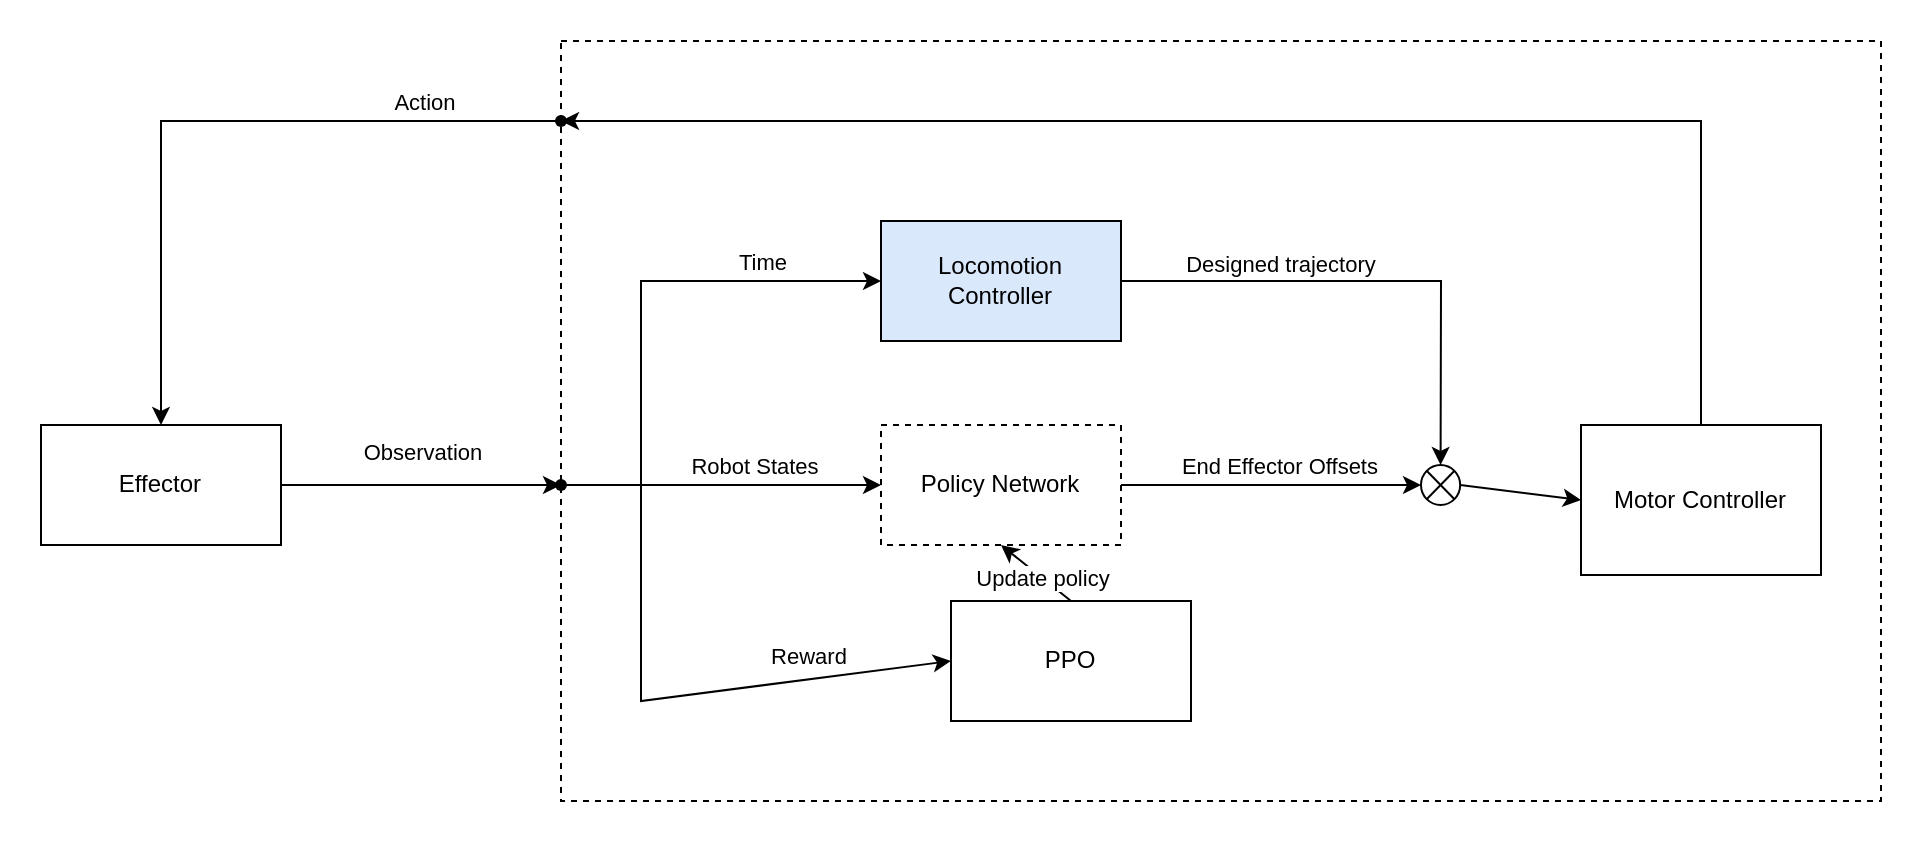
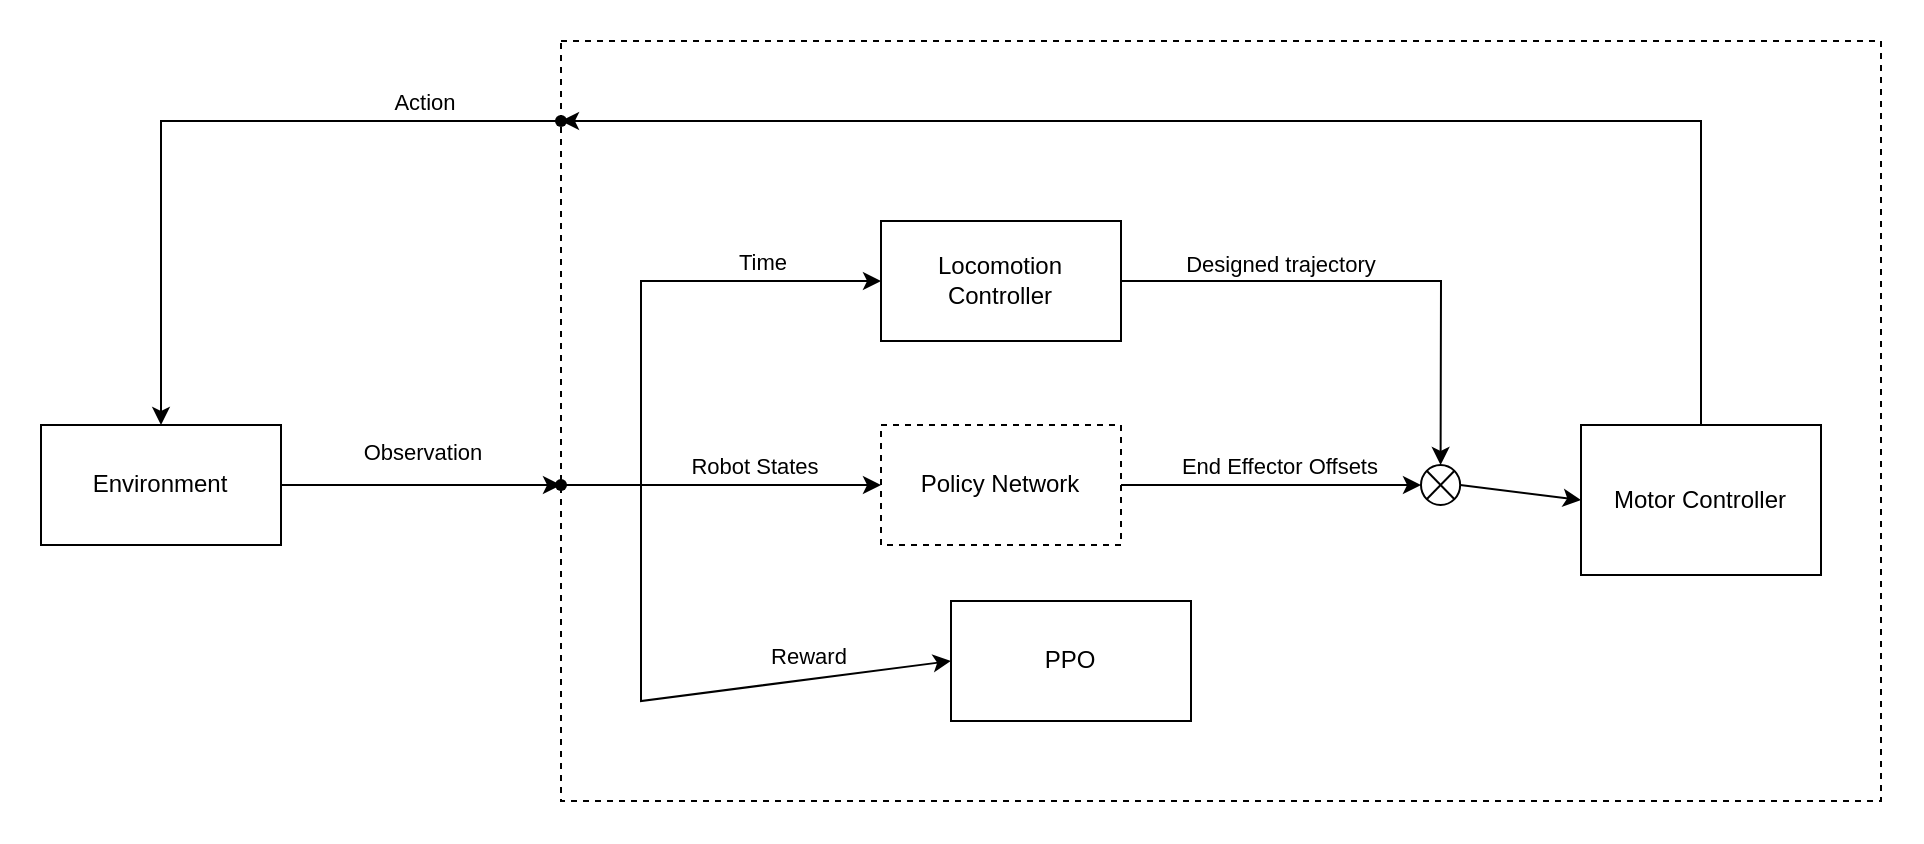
- <mxCell id="5" value="Locomotion&lt;br&gt;Controller" style="rounded=0;whiteSpace=wrap;html=1;fillColor=#dae8fc;" parent="1" vertex="1"><mxGeometry x="440" y="110" width="120" height="60" as="geometry" /></mxCell>
+ <mxCell id="5" value="Locomotion&lt;br&gt;Controller" style="rounded=0;whiteSpace=wrap;html=1;" parent="1" vertex="1"><mxGeometry x="440" y="110" width="120" height="60" as="geometry" /></mxCell>
- <mxCell id="13" value="Effector" style="rounded=0;whiteSpace=wrap;html=1;" parent="1" vertex="1"><mxGeometry x="20" y="212" width="120" height="60" as="geometry" /></mxCell>
+ <mxCell id="13" value="Environment" style="rounded=0;whiteSpace=wrap;html=1;" parent="1" vertex="1"><mxGeometry x="20" y="212" width="120" height="60" as="geometry" /></mxCell>
- <mxCell id="14" style="edgeStyle=none;html=1;exitX=0.5;exitY=0;exitDx=0;exitDy=0;entryX=0.5;entryY=1;entryDx=0;entryDy=0;" parent="1" source="16" target="19" edge="1"><mxGeometry relative="1" as="geometry" /></mxCell>
- <mxCell id="15" value="Update policy" style="edgeLabel;html=1;align=center;verticalAlign=middle;resizable=0;points=[];" parent="14" vertex="1" connectable="0"><mxGeometry x="-0.164" y="1" relative="1" as="geometry"><mxPoint x="1" as="offset" /></mxGeometry></mxCell>
